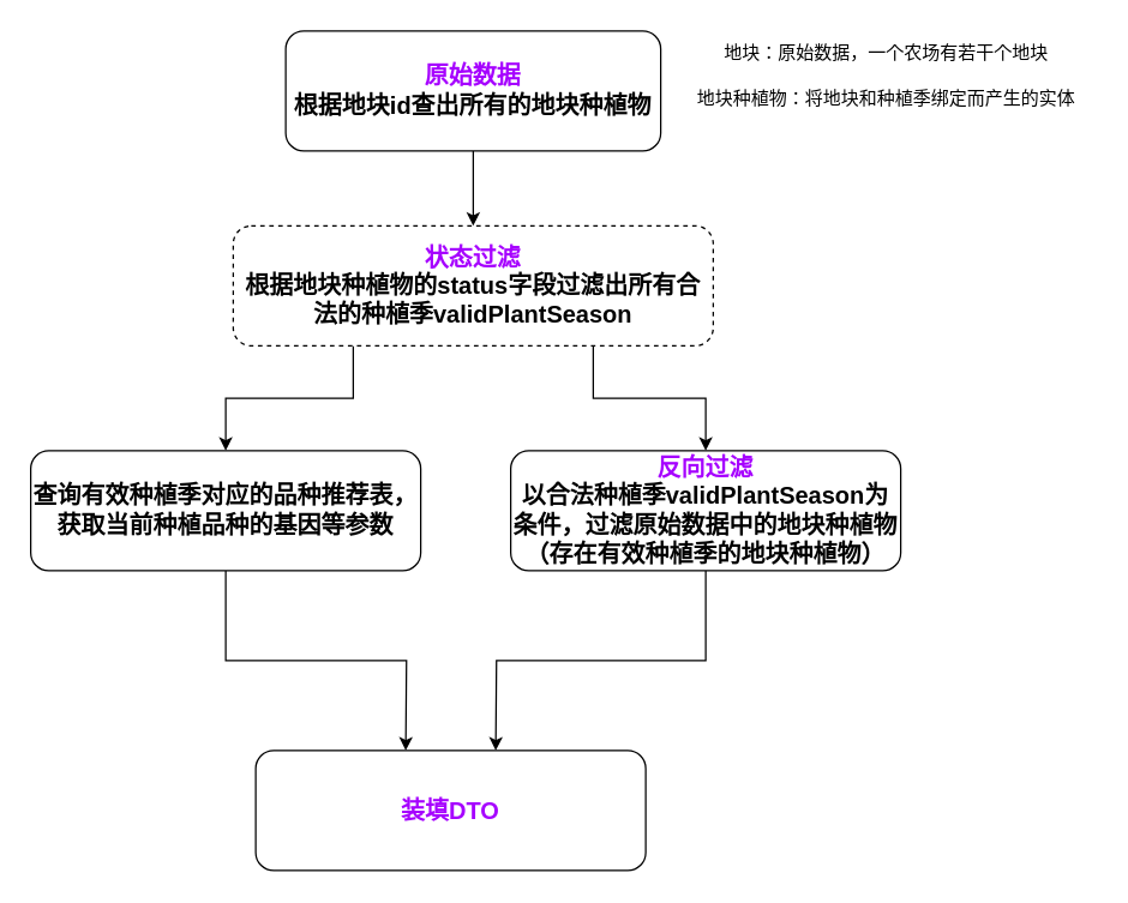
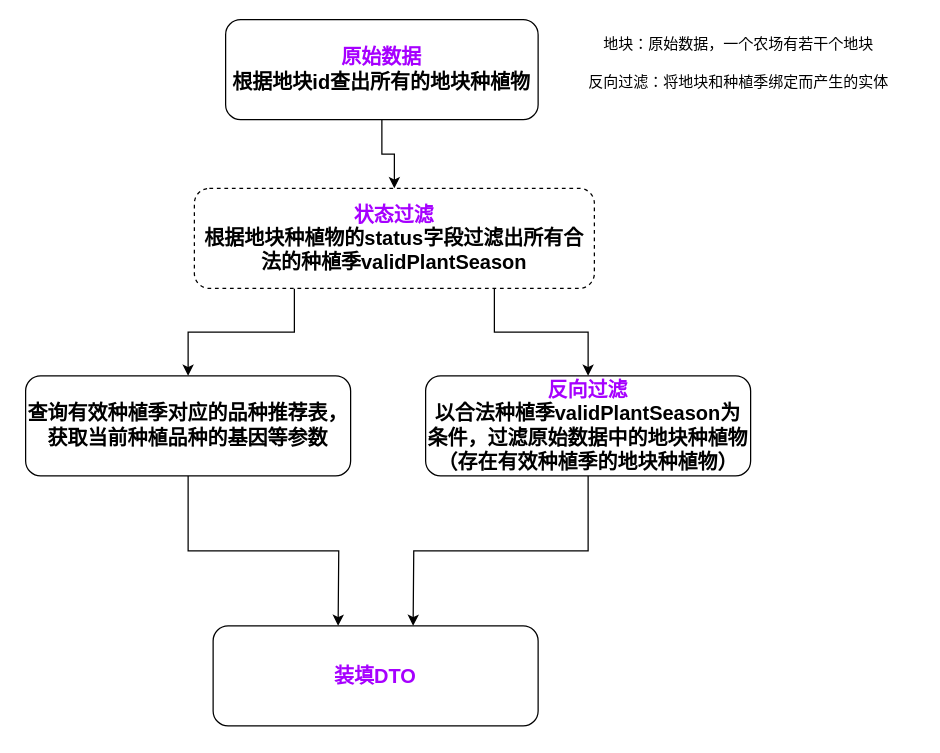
- <mxCell id="3" value="&lt;div&gt;&lt;b&gt;&lt;font color=&quot;#a600ff&quot; style=&quot;font-size: 16px;&quot;&gt;原始数据&lt;/font&gt;&lt;/b&gt;&lt;/div&gt;&lt;b&gt;&lt;font style=&quot;font-size: 16px;&quot;&gt;根据地块id查出所有的地块种植物&lt;/font&gt;&lt;/b&gt;" style="rounded=1;whiteSpace=wrap;html=1;" vertex="1" parent="1"><mxGeometry x="190" y="20" width="250" height="80" as="geometry" /></mxCell>
+ <mxCell id="3" value="&lt;div&gt;&lt;b&gt;&lt;font color=&quot;#a600ff&quot; style=&quot;font-size: 16px;&quot;&gt;原始数据&lt;/font&gt;&lt;/b&gt;&lt;/div&gt;&lt;b&gt;&lt;font style=&quot;font-size: 16px;&quot;&gt;根据地块id查出所有的地块种植物&lt;/font&gt;&lt;/b&gt;" style="rounded=1;whiteSpace=wrap;html=1;" vertex="1" parent="1"><mxGeometry x="180" y="15" width="250" height="80" as="geometry" /></mxCell>
- <mxCell id="8" value="地块种植物：将地块和种植季绑定而产生的实体" style="text;html=1;align=center;verticalAlign=middle;resizable=0;points=[];autosize=1;strokeColor=none;fillColor=none;" vertex="1" parent="1"><mxGeometry x="450" y="50" width="280" height="30" as="geometry" /></mxCell>
+ <mxCell id="8" value="反向过滤：将地块和种植季绑定而产生的实体" style="text;html=1;align=center;verticalAlign=middle;resizable=0;points=[];autosize=1;strokeColor=none;fillColor=none;" vertex="1" parent="1"><mxGeometry x="450" y="50" width="280" height="30" as="geometry" /></mxCell>
